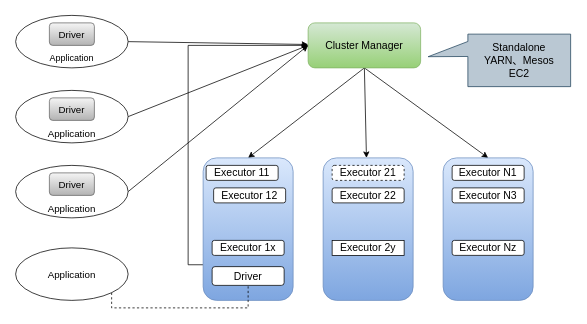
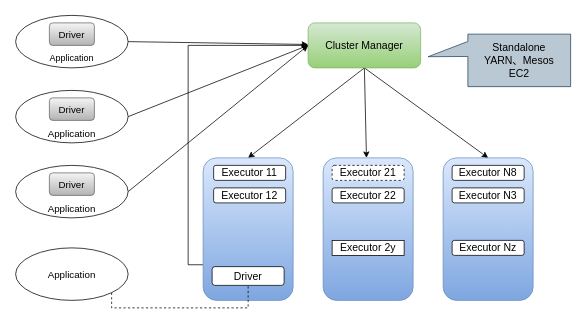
- <mxCell id="20" value="&lt;font style=&quot;font-size: 14px&quot;&gt;Executor 11&lt;/font&gt;" style="rounded=1;whiteSpace=wrap;html=1;" parent="1" vertex="1"><mxGeometry x="274" y="220" width="96" height="20" as="geometry" /></mxCell>
+ <mxCell id="20" value="&lt;font style=&quot;font-size: 14px&quot;&gt;Executor 11&lt;/font&gt;" style="rounded=1;whiteSpace=wrap;html=1;" parent="1" vertex="1"><mxGeometry x="284" y="220" width="96" height="20" as="geometry" /></mxCell>
- <mxCell id="27" value="&lt;font style=&quot;font-size: 14px&quot;&gt;Executor N1&lt;/font&gt;" style="rounded=1;whiteSpace=wrap;html=1;" parent="1" vertex="1"><mxGeometry x="602" y="220" width="96" height="20" as="geometry" /></mxCell>
+ <mxCell id="27" value="&lt;font style=&quot;font-size: 14px&quot;&gt;Executor N8&lt;/font&gt;" style="rounded=1;whiteSpace=wrap;html=1;" parent="1" vertex="1"><mxGeometry x="602" y="220" width="96" height="20" as="geometry" /></mxCell>
- <mxCell id="22" value="&lt;font style=&quot;font-size: 14px&quot;&gt;Executor 1x&lt;/font&gt;" style="rounded=1;whiteSpace=wrap;html=1;" parent="1" vertex="1"><mxGeometry x="282" y="320" width="96" height="20" as="geometry" /></mxCell>
